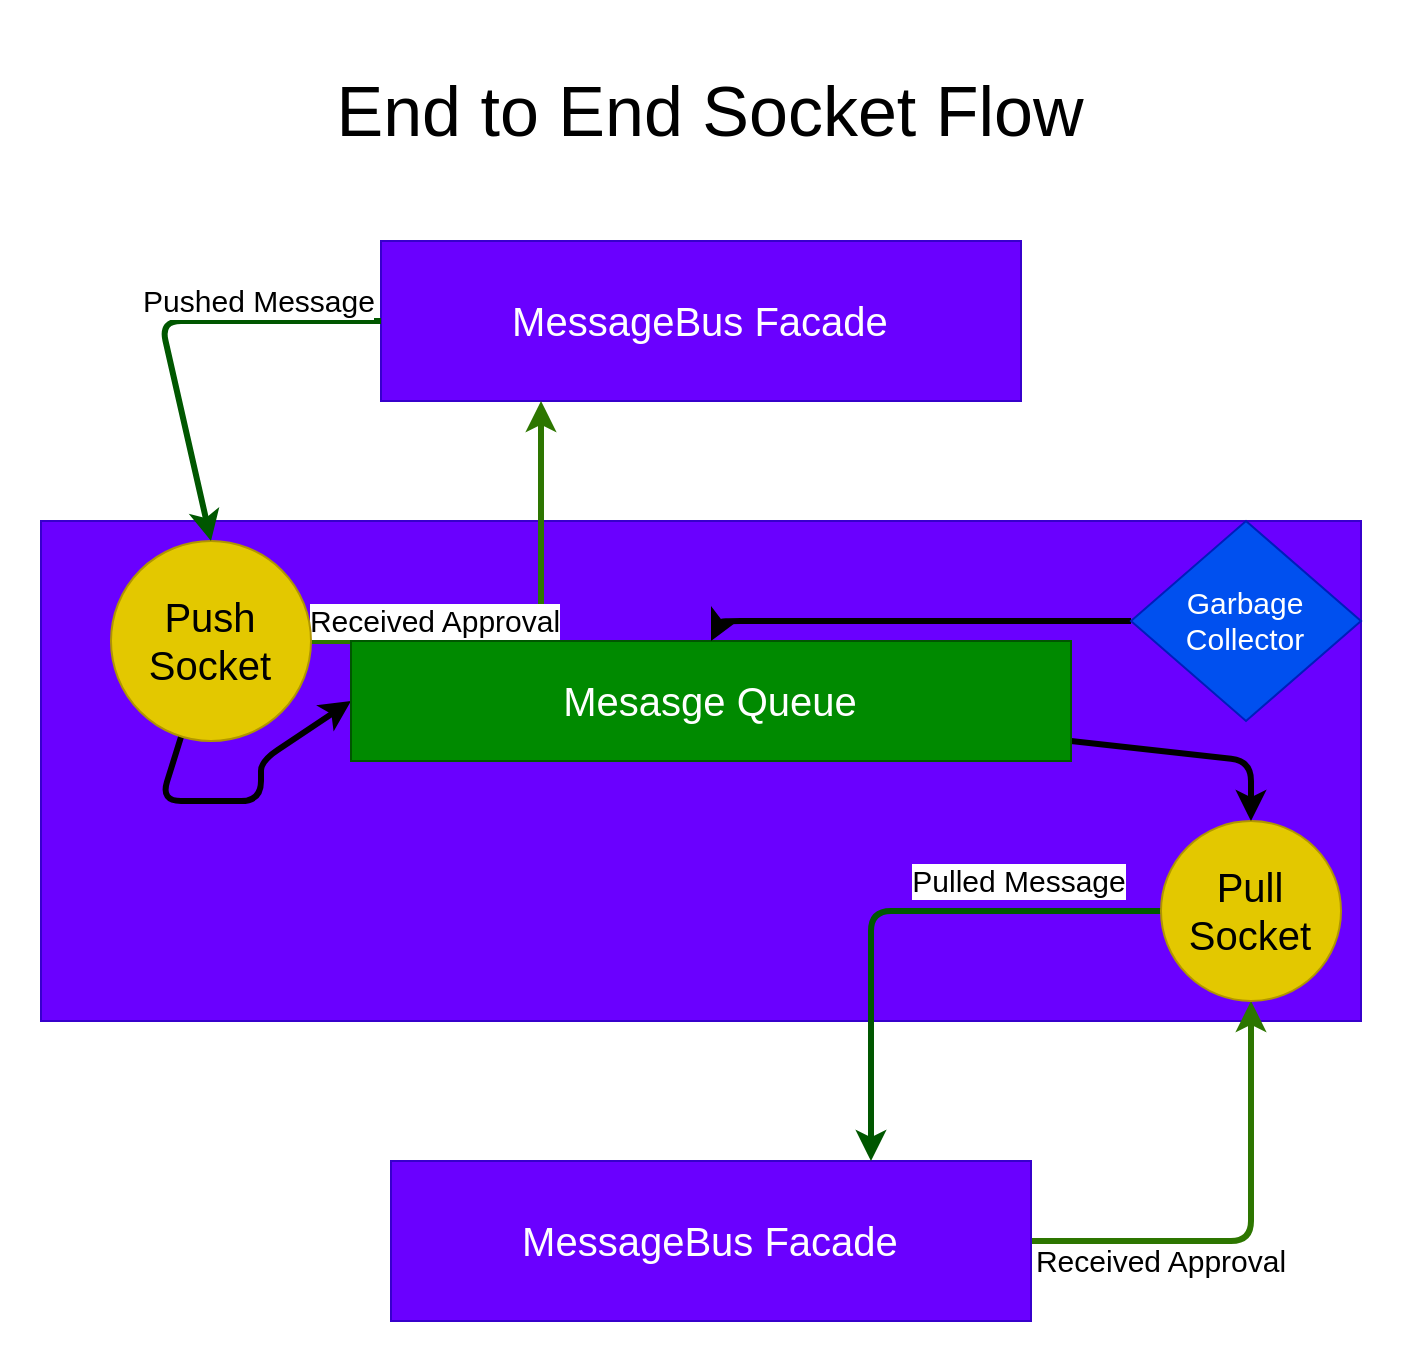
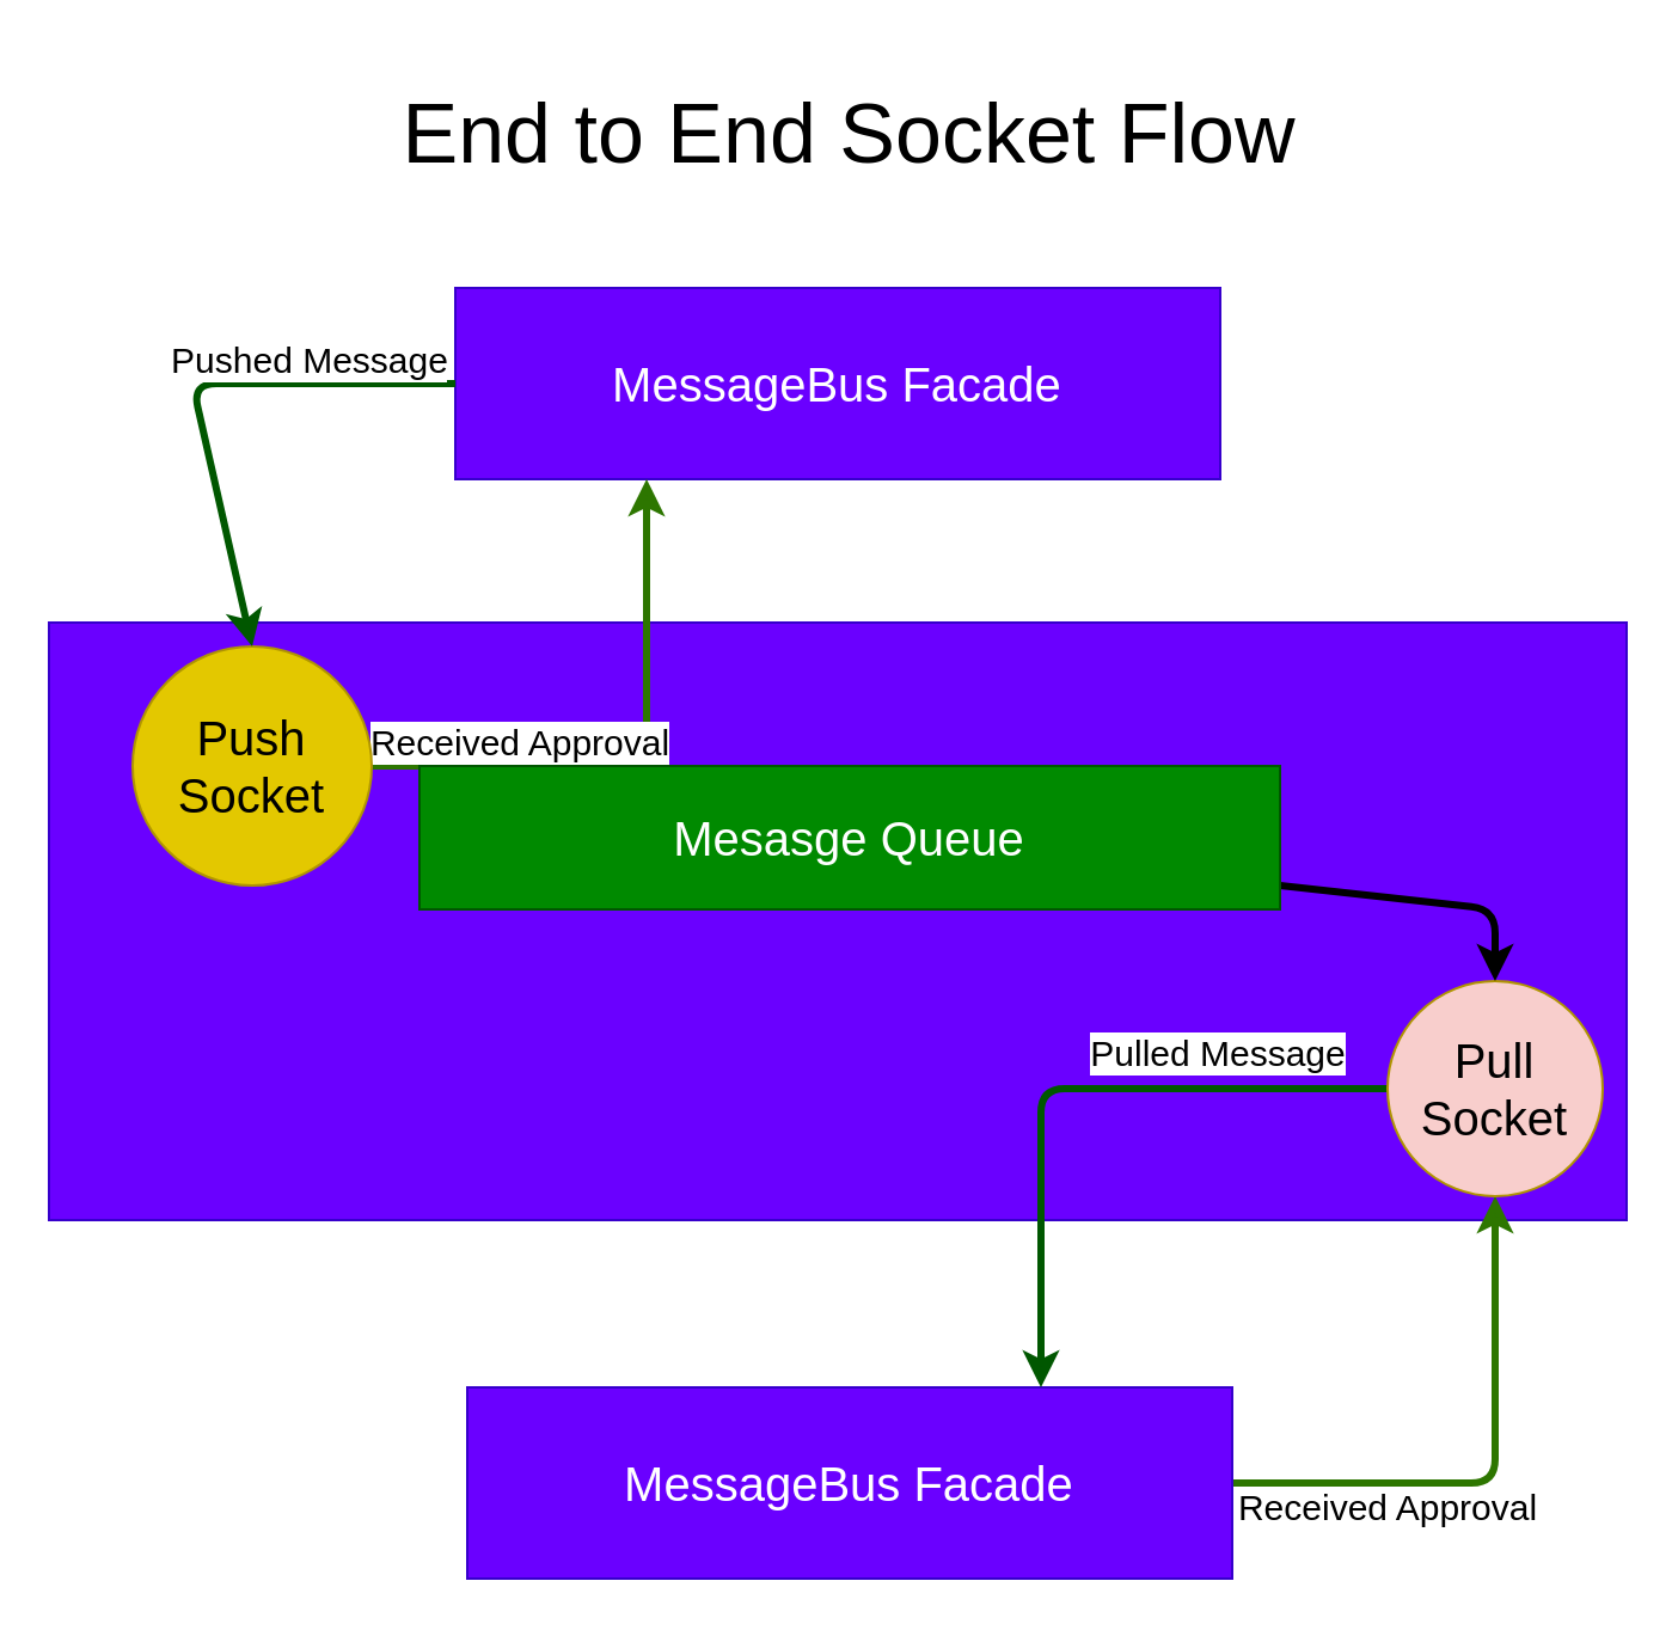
- <mxCell id="15" style="edgeStyle=none;html=1;entryX=0.5;entryY=0;entryDx=0;entryDy=0;strokeWidth=3;fontSize=15;" edge="1" parent="1" source="16" target="14"><mxGeometry relative="1" as="geometry"><Array as="points"><mxPoint x="360" y="310" /></Array></mxGeometry></mxCell>
- <mxCell id="16" value="Garbage&lt;br style=&quot;font-size: 15px;&quot;&gt;Collector" style="rhombus;whiteSpace=wrap;html=1;fontSize=15;fillColor=#0050ef;fontColor=#ffffff;strokeColor=#001DBC;" vertex="1" parent="1"><mxGeometry x="565" y="260" width="115" height="100" as="geometry" /></mxCell>
- <mxCell id="8" style="edgeStyle=none;html=1;entryX=0;entryY=0.5;entryDx=0;entryDy=0;strokeWidth=3;fontSize=20;" edge="1" parent="1" source="9" target="14"><mxGeometry relative="1" as="geometry"><Array as="points"><mxPoint x="80" y="400" /><mxPoint x="130" y="400" /><mxPoint x="130" y="380" /></Array></mxGeometry></mxCell>
- <mxCell id="11" value="Pull&lt;br&gt;Socket" style="ellipse;whiteSpace=wrap;html=1;aspect=fixed;fontSize=20;fillColor=#e3c800;fontColor=#000000;strokeColor=#B09500;" vertex="1" parent="1"><mxGeometry x="580" y="410" width="90" height="90" as="geometry" /></mxCell>
+ <mxCell id="11" value="Pull&lt;br&gt;Socket" style="ellipse;whiteSpace=wrap;html=1;aspect=fixed;fontSize=20;fillColor=#f8cecc;fontColor=#000000;strokeColor=#B09500;" vertex="1" parent="1"><mxGeometry x="580" y="410" width="90" height="90" as="geometry" /></mxCell>
